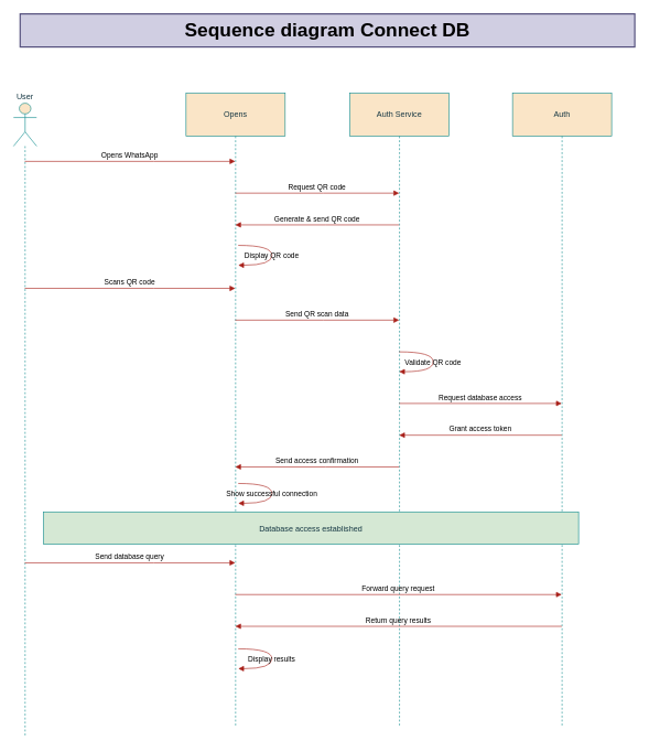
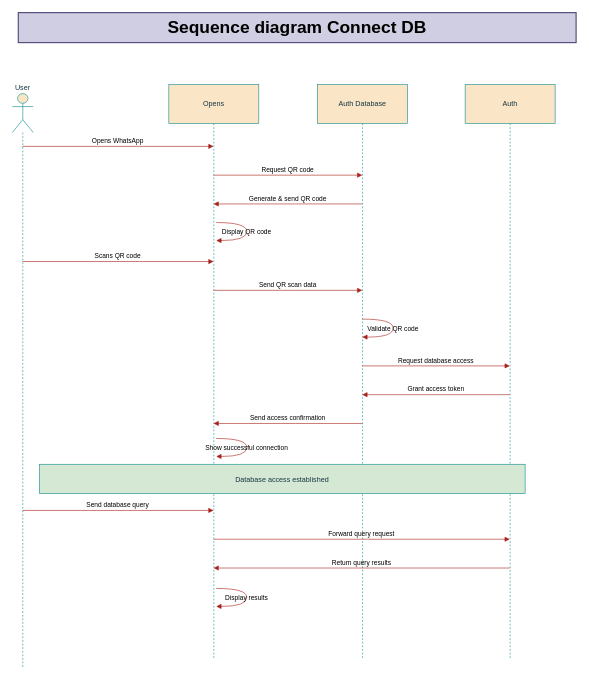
- <mxCell id="4" value="Auth Service" style="shape=umlLifeline;perimeter=lifelinePerimeter;whiteSpace=wrap;container=1;dropTarget=0;collapsible=0;recursiveResize=0;outlineConnect=0;portConstraint=eastwest;newEdgeStyle={&quot;edgeStyle&quot;:&quot;elbowEdgeStyle&quot;,&quot;elbow&quot;:&quot;vertical&quot;,&quot;curved&quot;:0,&quot;rounded&quot;:0};size=65;fillColor=#FAE5C7;strokeColor=#0F8B8D;labelBackgroundColor=none;fontColor=#143642;" vertex="1" parent="1"><mxGeometry x="529" y="140" width="150" height="959" as="geometry" /></mxCell>
+ <mxCell id="4" value="Auth Database" style="shape=umlLifeline;perimeter=lifelinePerimeter;whiteSpace=wrap;container=1;dropTarget=0;collapsible=0;recursiveResize=0;outlineConnect=0;portConstraint=eastwest;newEdgeStyle={&quot;edgeStyle&quot;:&quot;elbowEdgeStyle&quot;,&quot;elbow&quot;:&quot;vertical&quot;,&quot;curved&quot;:0,&quot;rounded&quot;:0};size=65;fillColor=#FAE5C7;strokeColor=#0F8B8D;labelBackgroundColor=none;fontColor=#143642;" vertex="1" parent="1"><mxGeometry x="529" y="140" width="150" height="959" as="geometry" /></mxCell>
